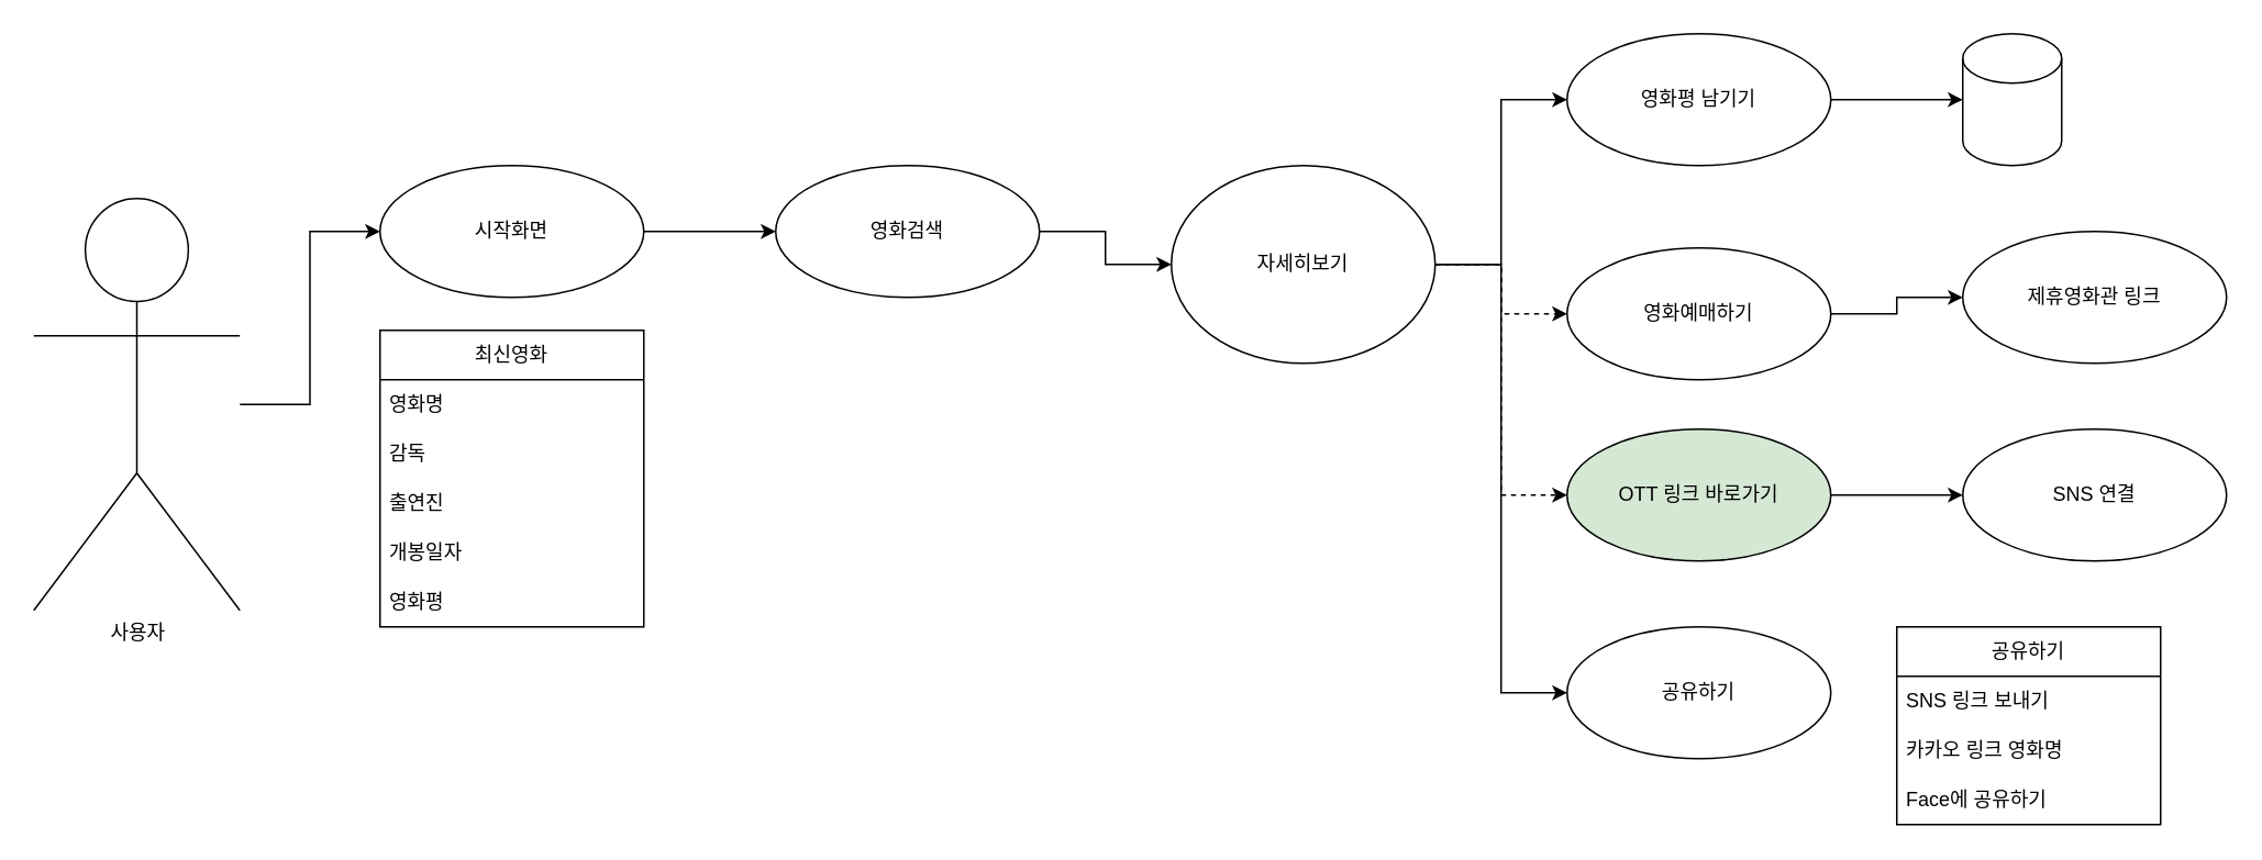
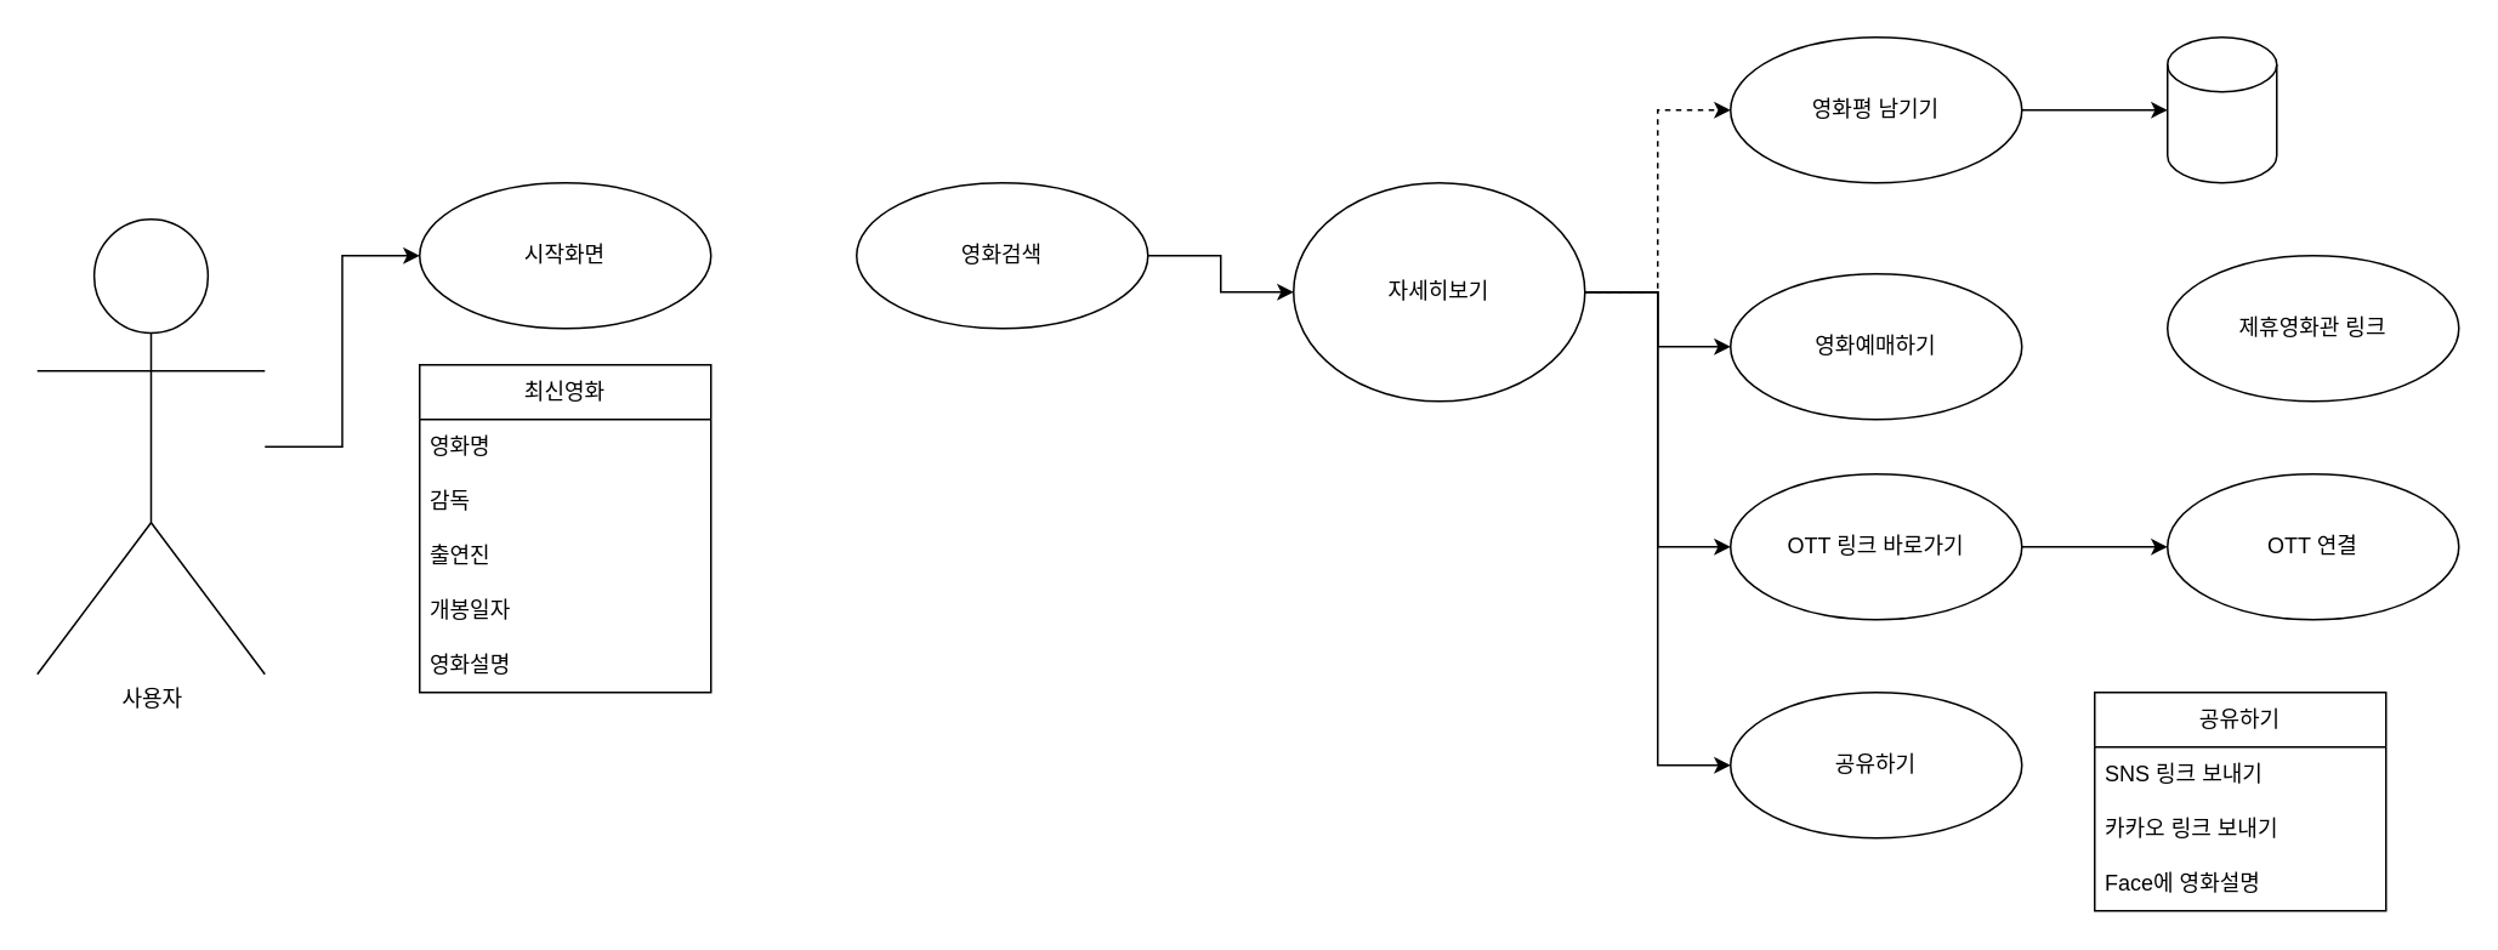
- <mxCell id="18" style="edgeStyle=orthogonalEdgeStyle;rounded=0;orthogonalLoop=1;jettySize=auto;html=1;entryX=0;entryY=0.5;entryDx=0;entryDy=0;" edge="1" parent="1" source="22" target="26"><mxGeometry relative="1" as="geometry" /></mxCell>
+ <mxCell id="18" style="edgeStyle=orthogonalEdgeStyle;rounded=0;orthogonalLoop=1;jettySize=auto;html=1;entryX=0;entryY=0.5;entryDx=0;entryDy=0;dashed=1;" edge="1" parent="1" source="22" target="26"><mxGeometry relative="1" as="geometry" /></mxCell>
- <mxCell id="4" style="edgeStyle=orthogonalEdgeStyle;rounded=0;orthogonalLoop=1;jettySize=auto;html=1;entryX=0;entryY=0.5;entryDx=0;entryDy=0;" edge="1" parent="1" source="5" target="13"><mxGeometry relative="1" as="geometry" /></mxCell>
- <mxCell id="23" style="edgeStyle=orthogonalEdgeStyle;rounded=0;orthogonalLoop=1;jettySize=auto;html=1;entryX=0;entryY=0.5;entryDx=0;entryDy=0;" edge="1" parent="1" source="24" target="30"><mxGeometry relative="1" as="geometry" /></mxCell>
- <mxCell id="19" style="edgeStyle=orthogonalEdgeStyle;rounded=0;orthogonalLoop=1;jettySize=auto;html=1;entryX=0;entryY=0.5;entryDx=0;entryDy=0;dashed=1;" edge="1" parent="1" source="22" target="24"><mxGeometry relative="1" as="geometry" /></mxCell>
+ <mxCell id="19" style="edgeStyle=orthogonalEdgeStyle;rounded=0;orthogonalLoop=1;jettySize=auto;html=1;entryX=0;entryY=0.5;entryDx=0;entryDy=0;" edge="1" parent="1" source="22" target="24"><mxGeometry relative="1" as="geometry" /></mxCell>
- <mxCell id="20" style="edgeStyle=orthogonalEdgeStyle;rounded=0;orthogonalLoop=1;jettySize=auto;html=1;entryX=0;entryY=0.5;entryDx=0;entryDy=0;dashed=1;" edge="1" parent="1" source="22" target="28"><mxGeometry relative="1" as="geometry" /></mxCell>
+ <mxCell id="20" style="edgeStyle=orthogonalEdgeStyle;rounded=0;orthogonalLoop=1;jettySize=auto;html=1;entryX=0;entryY=0.5;entryDx=0;entryDy=0;" edge="1" parent="1" source="22" target="28"><mxGeometry relative="1" as="geometry" /></mxCell>
- <mxCell id="28" value="OTT 링크 바로가기" style="ellipse;whiteSpace=wrap;html=1;fillColor=#d5e8d4;" vertex="1" parent="1"><mxGeometry x="950" y="260" width="160" height="80" as="geometry" /></mxCell>
+ <mxCell id="28" value="OTT 링크 바로가기" style="ellipse;whiteSpace=wrap;html=1;" vertex="1" parent="1"><mxGeometry x="950" y="260" width="160" height="80" as="geometry" /></mxCell>
- <mxCell id="31" value="SNS 연결" style="ellipse;whiteSpace=wrap;html=1;" vertex="1" parent="1"><mxGeometry x="1190" y="260" width="160" height="80" as="geometry" /></mxCell>
+ <mxCell id="31" value="OTT 연결" style="ellipse;whiteSpace=wrap;html=1;" vertex="1" parent="1"><mxGeometry x="1190" y="260" width="160" height="80" as="geometry" /></mxCell>
- <mxCell id="11" value="영화평" style="text;strokeColor=none;fillColor=none;align=left;verticalAlign=middle;spacingLeft=4;spacingRight=4;overflow=hidden;points=[[0,0.5],[1,0.5]];portConstraint=eastwest;rotatable=0;whiteSpace=wrap;html=1;" vertex="1" parent="6"><mxGeometry y="150" width="160" height="30" as="geometry" /></mxCell>
+ <mxCell id="11" value="영화설명" style="text;strokeColor=none;fillColor=none;align=left;verticalAlign=middle;spacingLeft=4;spacingRight=4;overflow=hidden;points=[[0,0.5],[1,0.5]];portConstraint=eastwest;rotatable=0;whiteSpace=wrap;html=1;" vertex="1" parent="6"><mxGeometry y="150" width="160" height="30" as="geometry" /></mxCell>
- <mxCell id="16" value="카카오 링크 영화명" style="text;strokeColor=none;fillColor=none;align=left;verticalAlign=middle;spacingLeft=4;spacingRight=4;overflow=hidden;points=[[0,0.5],[1,0.5]];portConstraint=eastwest;rotatable=0;whiteSpace=wrap;html=1;" vertex="1" parent="14"><mxGeometry y="60" width="160" height="30" as="geometry" /></mxCell>
+ <mxCell id="16" value="카카오 링크 보내기" style="text;strokeColor=none;fillColor=none;align=left;verticalAlign=middle;spacingLeft=4;spacingRight=4;overflow=hidden;points=[[0,0.5],[1,0.5]];portConstraint=eastwest;rotatable=0;whiteSpace=wrap;html=1;" vertex="1" parent="14"><mxGeometry y="60" width="160" height="30" as="geometry" /></mxCell>
- <mxCell id="17" value="Face에 공유하기" style="text;strokeColor=none;fillColor=none;align=left;verticalAlign=middle;spacingLeft=4;spacingRight=4;overflow=hidden;points=[[0,0.5],[1,0.5]];portConstraint=eastwest;rotatable=0;whiteSpace=wrap;html=1;" vertex="1" parent="14"><mxGeometry y="90" width="160" height="30" as="geometry" /></mxCell>
+ <mxCell id="17" value="Face에 영화설명" style="text;strokeColor=none;fillColor=none;align=left;verticalAlign=middle;spacingLeft=4;spacingRight=4;overflow=hidden;points=[[0,0.5],[1,0.5]];portConstraint=eastwest;rotatable=0;whiteSpace=wrap;html=1;" vertex="1" parent="14"><mxGeometry y="90" width="160" height="30" as="geometry" /></mxCell>
